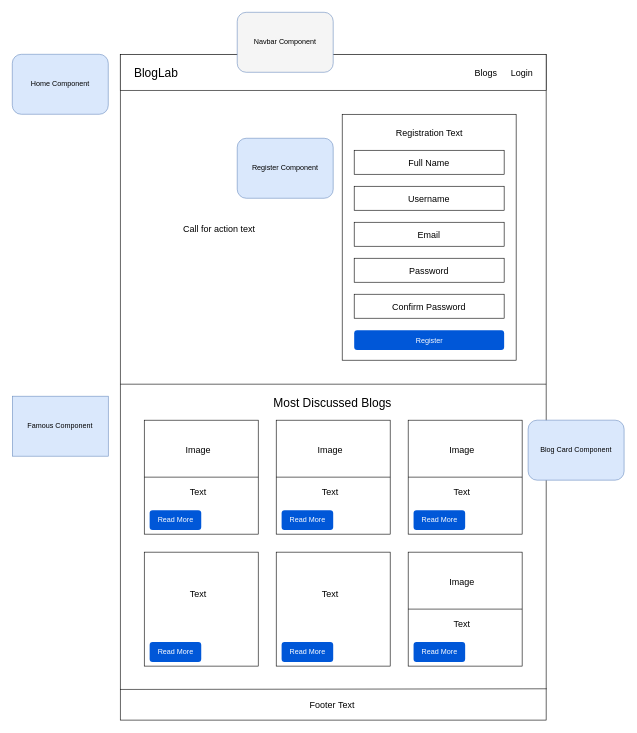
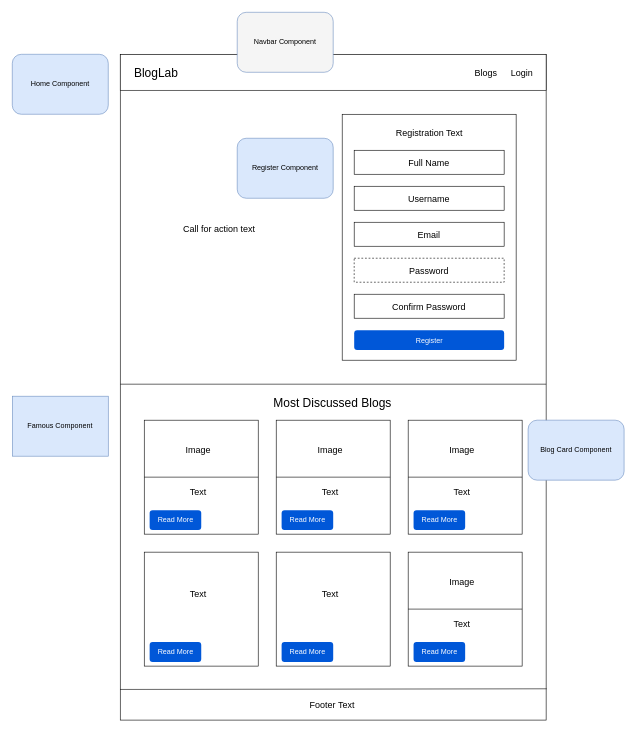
- <mxCell id="11" value="Password" style="rounded=0;whiteSpace=wrap;html=1;fontSize=15;" parent="1" vertex="1"><mxGeometry x="590" y="430" width="250" height="40" as="geometry" /></mxCell>
+ <mxCell id="11" value="Password" style="rounded=0;whiteSpace=wrap;html=1;fontSize=15;dashed=1;" parent="1" vertex="1"><mxGeometry x="590" y="430" width="250" height="40" as="geometry" /></mxCell>
